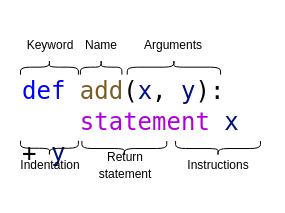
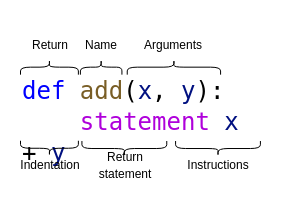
- <mxCell id="10" value="&lt;font style=&quot;font-size: 12px;&quot; color=&quot;#000000&quot;&gt;Keyword&lt;/font&gt;" style="text;html=1;strokeColor=none;fillColor=none;align=center;verticalAlign=middle;whiteSpace=wrap;rounded=0;fontSize=14;fontColor=#E6E6E6;" parent="1" vertex="1"><mxGeometry x="20" y="29.26" width="60" height="30" as="geometry" /></mxCell>
+ <mxCell id="10" value="&lt;font style=&quot;font-size: 12px;&quot; color=&quot;#000000&quot;&gt;Return&lt;/font&gt;" style="text;html=1;strokeColor=none;fillColor=none;align=center;verticalAlign=middle;whiteSpace=wrap;rounded=0;fontSize=14;fontColor=#E6E6E6;" parent="1" vertex="1"><mxGeometry x="20" y="29.26" width="60" height="30" as="geometry" /></mxCell>
